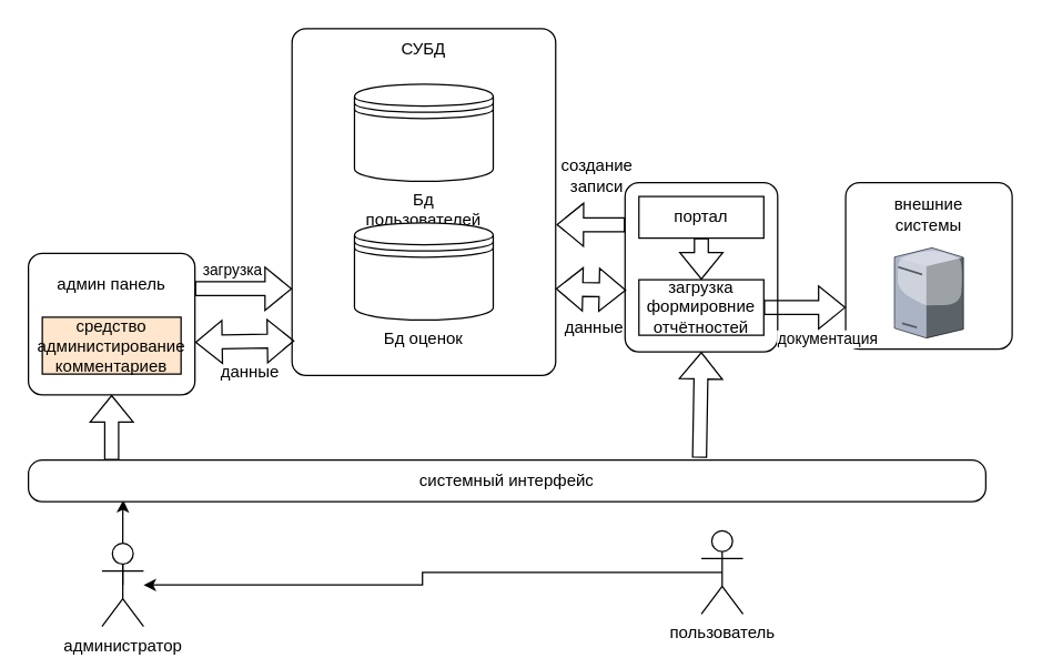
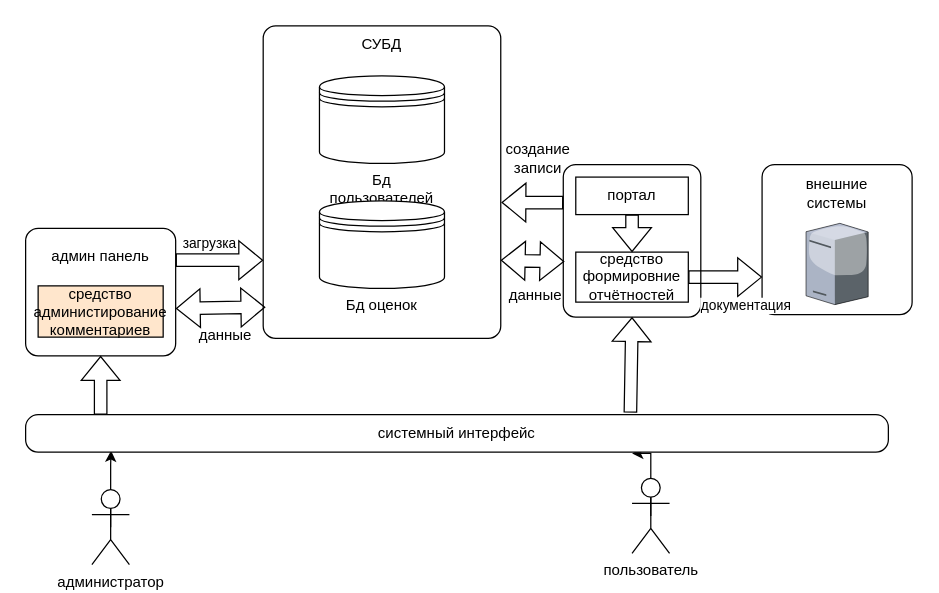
- <mxCell id="22" value="загрузка формировние отчётностей" style="rounded=0;whiteSpace=wrap;html=1;" vertex="1" parent="1"><mxGeometry x="460" y="201" width="90" height="40" as="geometry" /></mxCell>
+ <mxCell id="22" value="средство формировние отчётностей" style="rounded=0;whiteSpace=wrap;html=1;" vertex="1" parent="1"><mxGeometry x="460" y="201" width="90" height="40" as="geometry" /></mxCell>
- <mxCell id="4" style="edgeStyle=orthogonalEdgeStyle;rounded=0;orthogonalLoop=1;jettySize=auto;html=1;exitX=0.5;exitY=0.5;exitDx=0;exitDy=0;exitPerimeter=0;" edge="1" parent="1" source="5" target="3"><mxGeometry relative="1" as="geometry" /></mxCell>
+ <mxCell id="4" style="edgeStyle=orthogonalEdgeStyle;rounded=0;orthogonalLoop=1;jettySize=auto;html=1;exitX=0.5;exitY=0.5;exitDx=0;exitDy=0;exitPerimeter=0;entryX=0.703;entryY=1.052;entryDx=0;entryDy=0;entryPerimeter=0;" edge="1" parent="1" source="5" target="16"><mxGeometry relative="1" as="geometry" /></mxCell>
